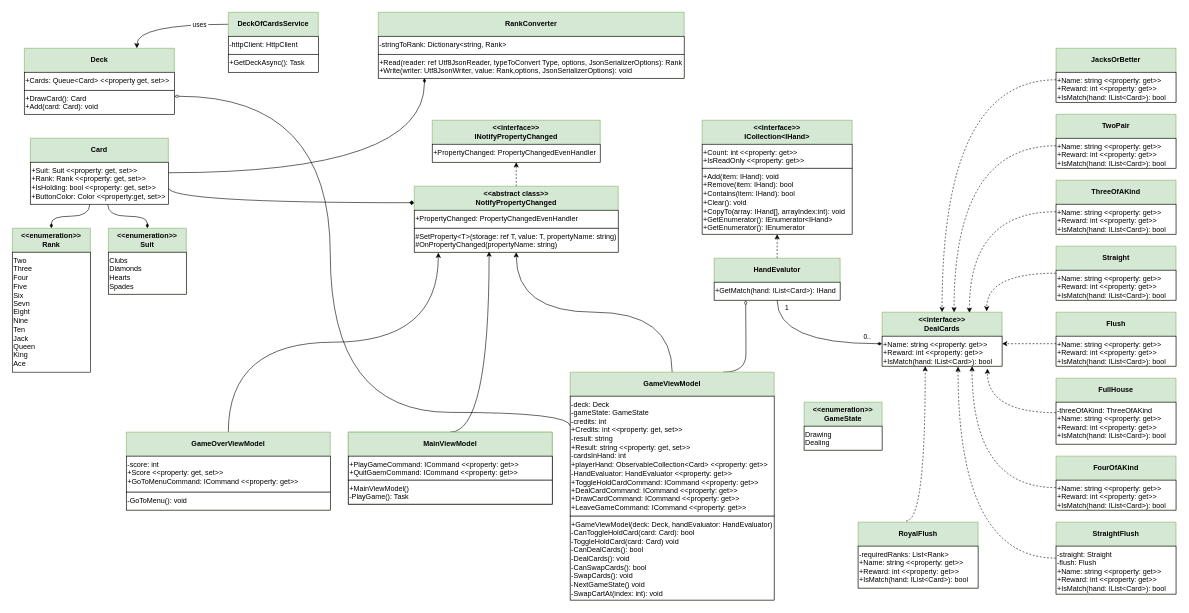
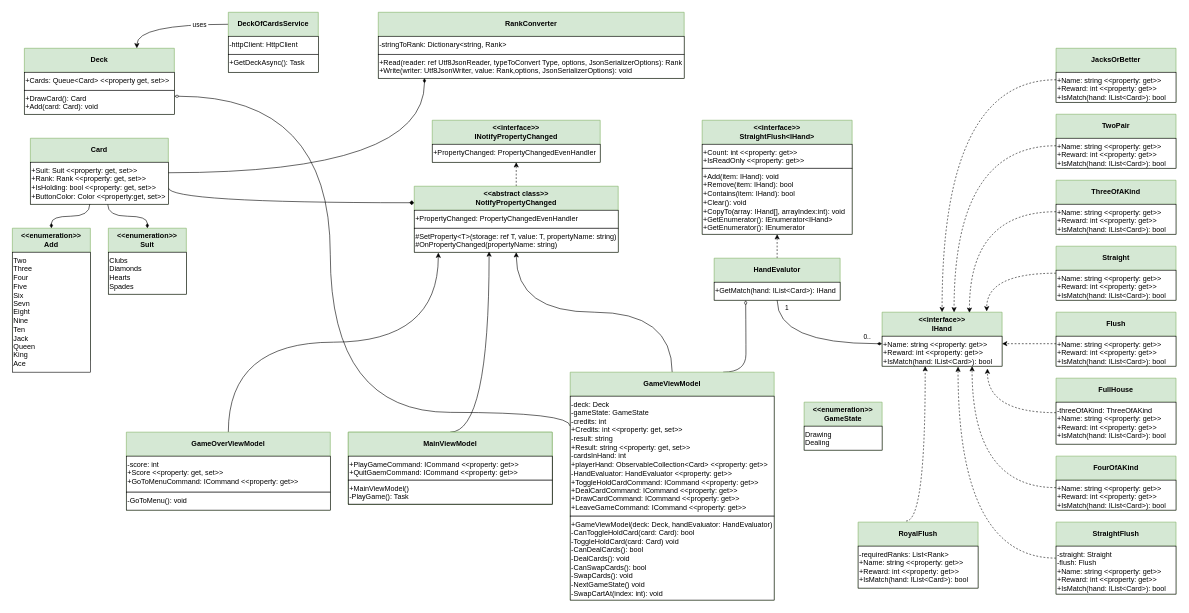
- <mxCell id="31" value="&amp;lt;&amp;lt;interface&amp;gt;&amp;gt;&lt;br&gt;ICollection&amp;lt;IHand&amp;gt;" style="swimlane;whiteSpace=wrap;html=1;fillColor=#d5e8d4;strokeColor=#82b366;startSize=40;shadow=0;rounded=0;glass=0;" parent="1" vertex="1"><mxGeometry x="1170" y="200" width="250" height="190" as="geometry" /></mxCell>
+ <mxCell id="31" value="&amp;lt;&amp;lt;interface&amp;gt;&amp;gt;&lt;br&gt;StraightFlush&amp;lt;IHand&amp;gt;" style="swimlane;whiteSpace=wrap;html=1;fillColor=#d5e8d4;strokeColor=#82b366;startSize=40;shadow=0;rounded=0;glass=0;" parent="1" vertex="1"><mxGeometry x="1170" y="200" width="250" height="190" as="geometry" /></mxCell>
- <mxCell id="37" value="&amp;lt;&amp;lt;enumeration&amp;gt;&amp;gt;&lt;br&gt;Rank" style="swimlane;whiteSpace=wrap;html=1;fillColor=#d5e8d4;strokeColor=#82b366;startSize=40;shadow=0;rounded=0;glass=0;" parent="1" vertex="1"><mxGeometry x="20" y="380" width="130" height="220" as="geometry" /></mxCell>
+ <mxCell id="37" value="&amp;lt;&amp;lt;enumeration&amp;gt;&amp;gt;&lt;br&gt;Add" style="swimlane;whiteSpace=wrap;html=1;fillColor=#d5e8d4;strokeColor=#82b366;startSize=40;shadow=0;rounded=0;glass=0;" parent="1" vertex="1"><mxGeometry x="20" y="380" width="130" height="220" as="geometry" /></mxCell>
- <mxCell id="2" value="&amp;lt;&amp;lt;interface&amp;gt;&amp;gt;&lt;br&gt;DealCards" style="swimlane;whiteSpace=wrap;html=1;fillColor=#d5e8d4;strokeColor=#82b366;startSize=40;shadow=0;rounded=0;glass=0;" parent="1" vertex="1"><mxGeometry x="1470" y="520" width="200" height="90" as="geometry" /></mxCell>
+ <mxCell id="2" value="&amp;lt;&amp;lt;interface&amp;gt;&amp;gt;&lt;br&gt;IHand" style="swimlane;whiteSpace=wrap;html=1;fillColor=#d5e8d4;strokeColor=#82b366;startSize=40;shadow=0;rounded=0;glass=0;" parent="1" vertex="1"><mxGeometry x="1470" y="520" width="200" height="90" as="geometry" /></mxCell>
